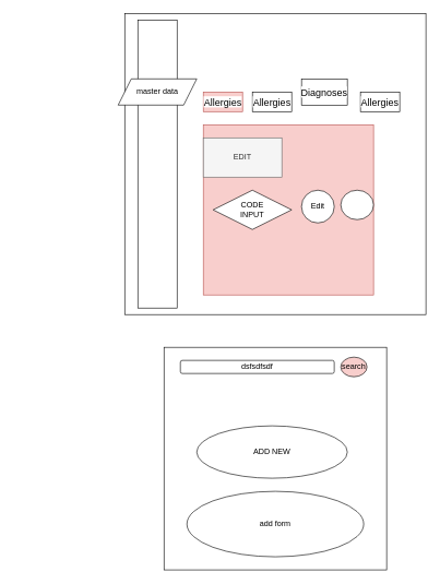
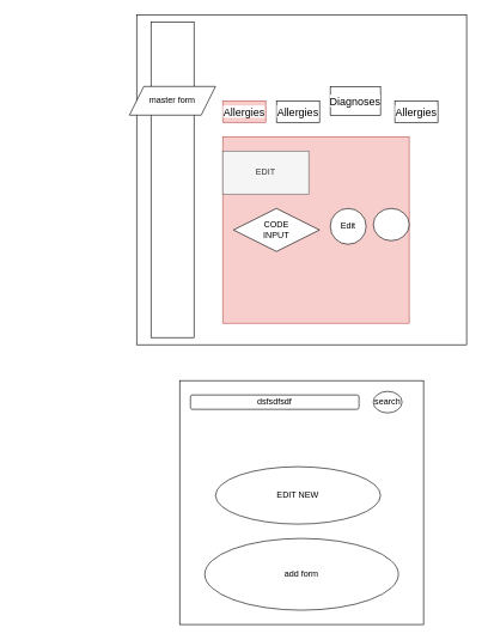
- <mxCell id="4" value="master data" style="shape=parallelogram;perimeter=parallelogramPerimeter;whiteSpace=wrap;html=1;fixedSize=1;" vertex="1" parent="1"><mxGeometry x="180" y="120" width="120" height="40" as="geometry" /></mxCell>
+ <mxCell id="4" value="master form" style="shape=parallelogram;perimeter=parallelogramPerimeter;whiteSpace=wrap;html=1;fixedSize=1;" vertex="1" parent="1"><mxGeometry x="180" y="120" width="120" height="40" as="geometry" /></mxCell>
- <mxCell id="16" value="dsfsdfsdf" style="rounded=1;whiteSpace=wrap;html=1;" vertex="1" parent="1"><mxGeometry x="275" y="550" width="235" height="20" as="geometry" /></mxCell>
+ <mxCell id="16" value="dsfsdfsdf" style="rounded=1;whiteSpace=wrap;html=1;" vertex="1" parent="1"><mxGeometry x="265" y="550" width="235" height="20" as="geometry" /></mxCell>
- <mxCell id="17" value="search" style="ellipse;whiteSpace=wrap;html=1;fillColor=#f8cecc;" vertex="1" parent="1"><mxGeometry x="520" y="545" width="40" height="30" as="geometry" /></mxCell>
+ <mxCell id="17" value="search" style="ellipse;whiteSpace=wrap;html=1;" vertex="1" parent="1"><mxGeometry x="520" y="545" width="40" height="30" as="geometry" /></mxCell>
- <mxCell id="18" value="ADD NEW" style="ellipse;whiteSpace=wrap;html=1;" vertex="1" parent="1"><mxGeometry x="300" y="650" width="230" height="80" as="geometry" /></mxCell>
+ <mxCell id="18" value="EDIT NEW" style="ellipse;whiteSpace=wrap;html=1;" vertex="1" parent="1"><mxGeometry x="300" y="650" width="230" height="80" as="geometry" /></mxCell>
